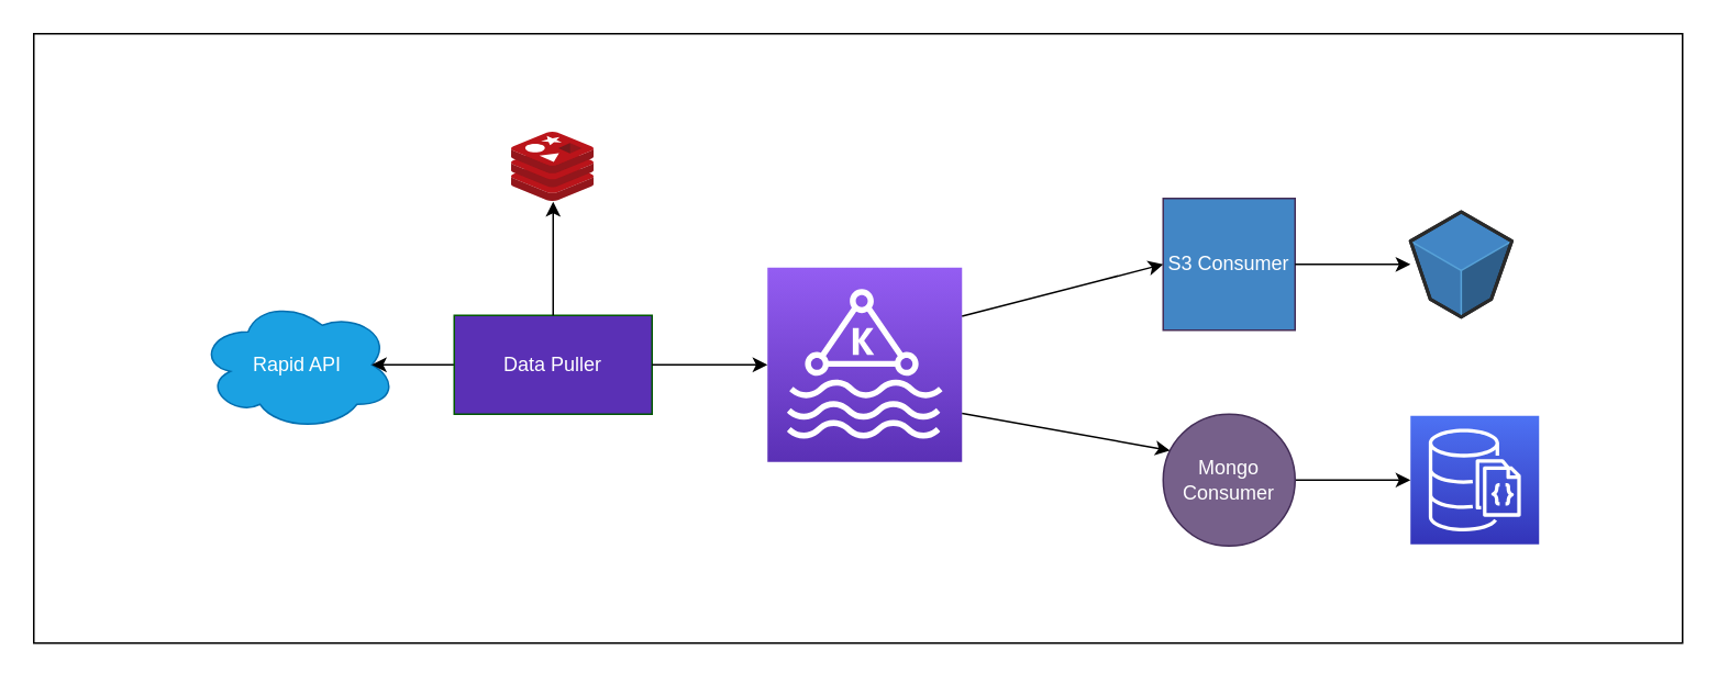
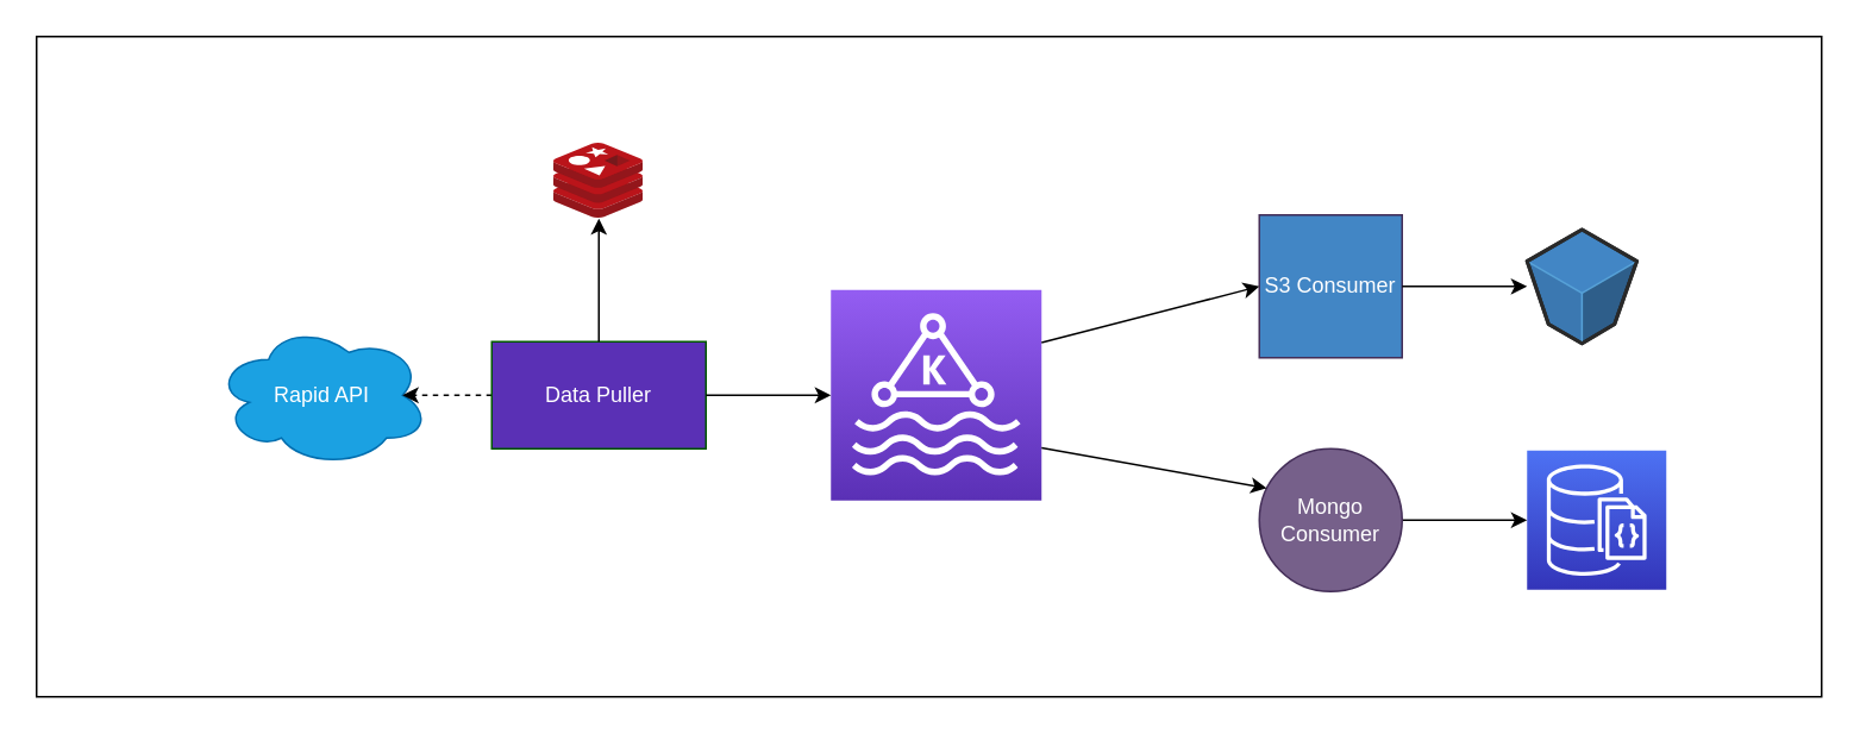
- <mxCell id="6" style="edgeStyle=none;html=1;entryX=0.875;entryY=0.5;entryDx=0;entryDy=0;entryPerimeter=0;" edge="1" parent="4" source="7" target="5"><mxGeometry relative="1" as="geometry" /></mxCell>
+ <mxCell id="6" style="edgeStyle=none;html=1;entryX=0.875;entryY=0.5;entryDx=0;entryDy=0;entryPerimeter=0;dashed=1;" edge="1" parent="4" source="7" target="5"><mxGeometry relative="1" as="geometry" /></mxCell>
